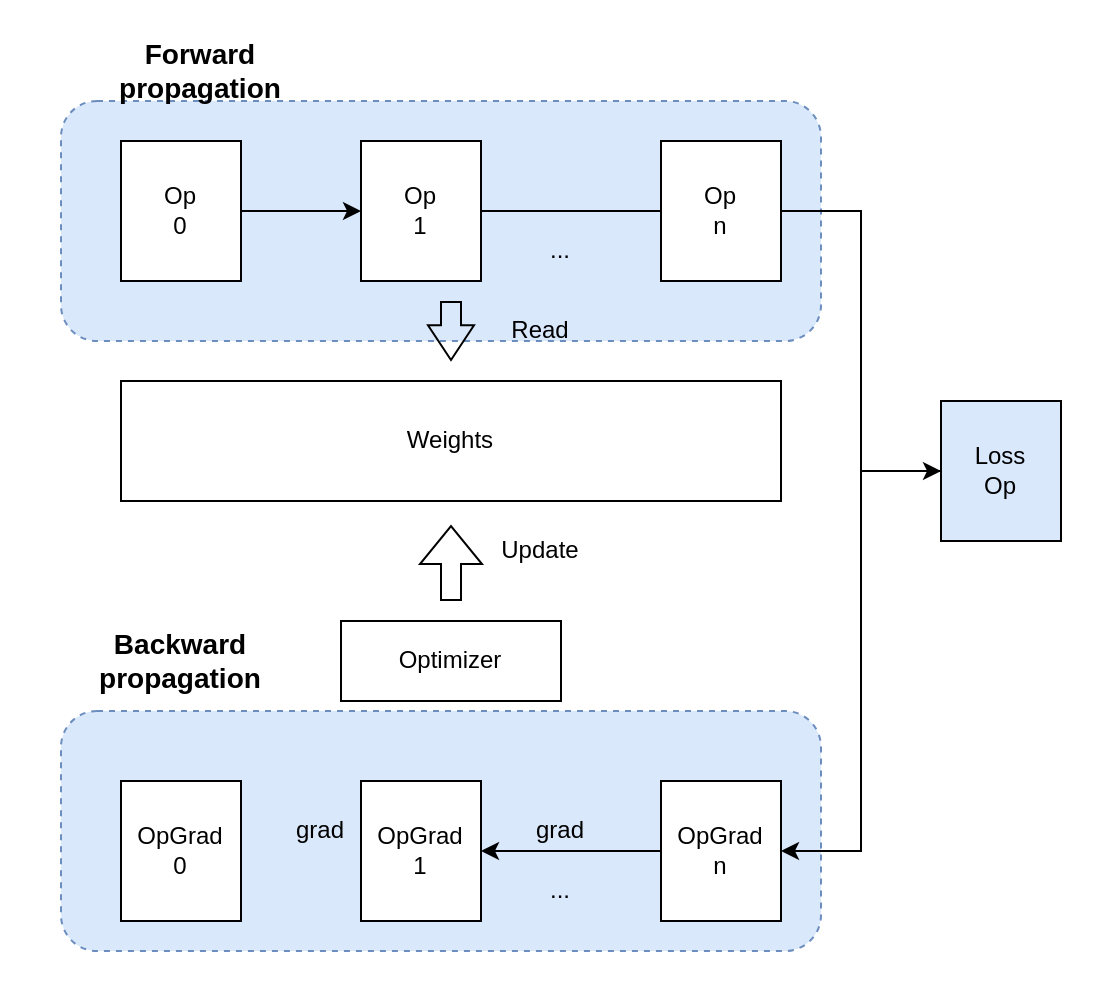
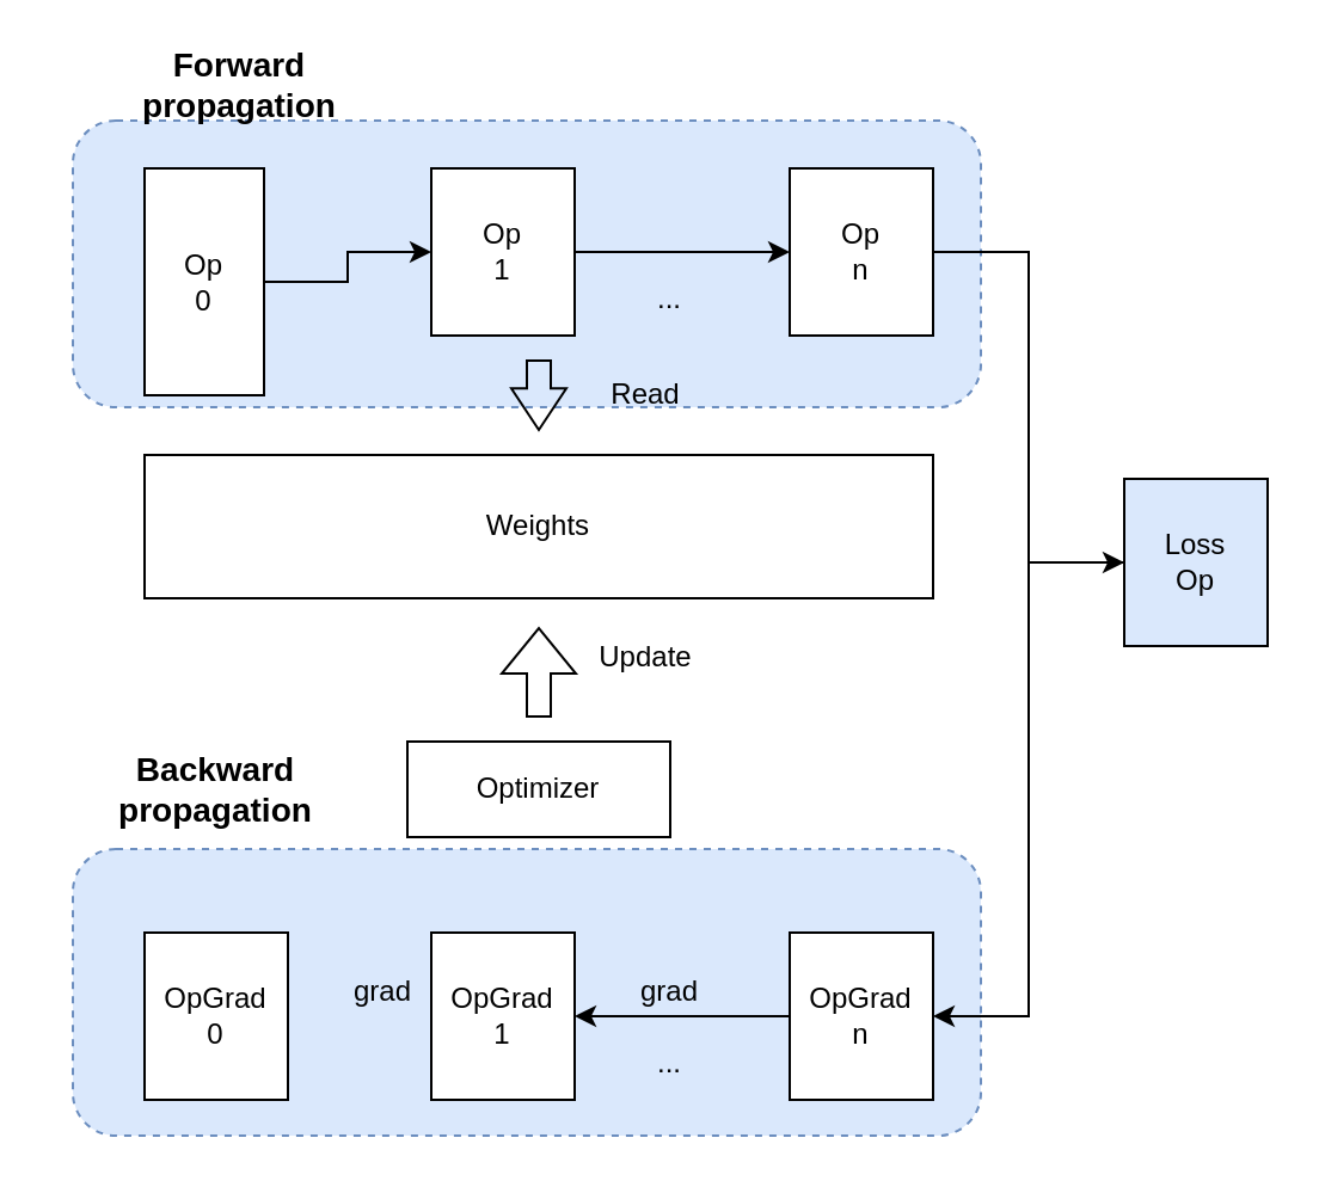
- <mxCell id="5" value="Op&lt;br&gt;0" style="rounded=0;whiteSpace=wrap;html=1;" parent="1" vertex="1"><mxGeometry x="60" y="70" width="60" height="70" as="geometry" /></mxCell>
+ <mxCell id="5" value="Op&lt;br&gt;0" style="rounded=0;whiteSpace=wrap;html=1;" parent="1" vertex="1"><mxGeometry x="60" y="70" width="50" height="95" as="geometry" /></mxCell>
- <mxCell id="6" style="edgeStyle=orthogonalEdgeStyle;rounded=0;orthogonalLoop=1;jettySize=auto;html=1;exitX=1;exitY=0.5;exitDx=0;exitDy=0;entryX=0;entryY=0.5;entryDx=0;entryDy=0;endArrow=none;" parent="1" source="7" target="9" edge="1"><mxGeometry relative="1" as="geometry" /></mxCell>
+ <mxCell id="6" style="edgeStyle=orthogonalEdgeStyle;rounded=0;orthogonalLoop=1;jettySize=auto;html=1;exitX=1;exitY=0.5;exitDx=0;exitDy=0;entryX=0;entryY=0.5;entryDx=0;entryDy=0;" parent="1" source="7" target="9" edge="1"><mxGeometry relative="1" as="geometry" /></mxCell>
